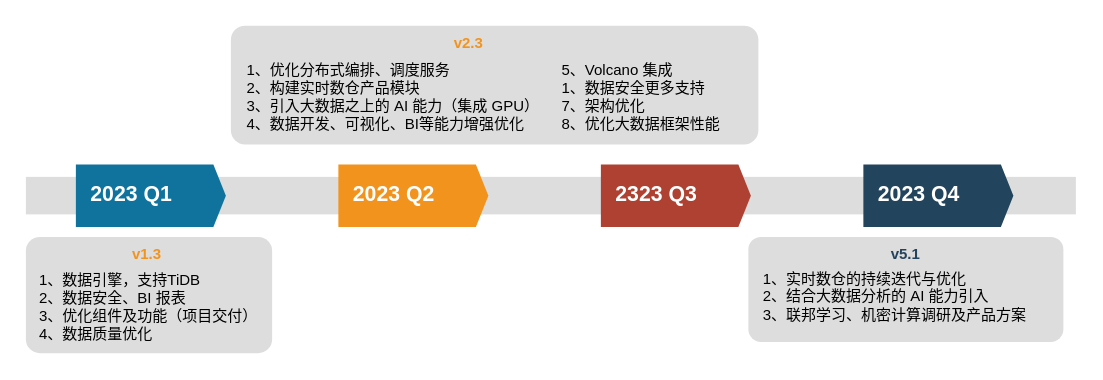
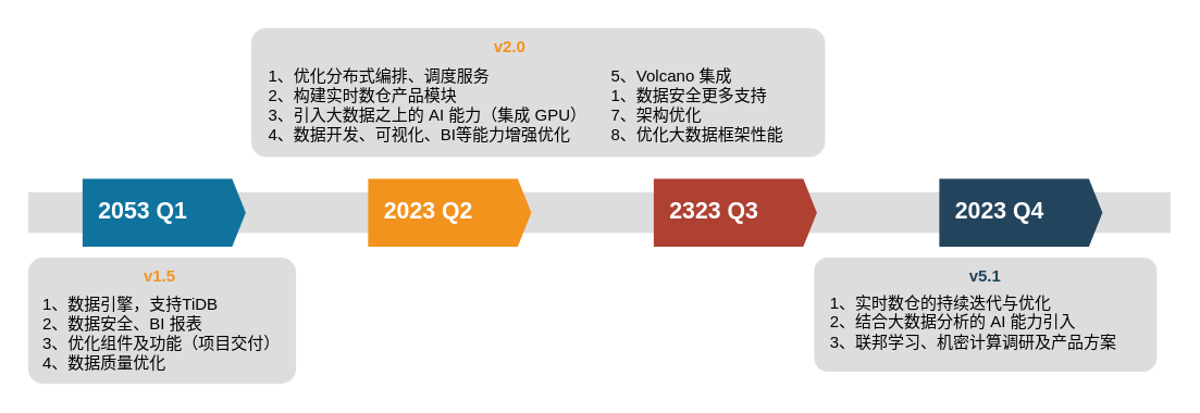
- <mxCell id="11" value="&lt;b style=&quot;color: rgb(242 , 147 , 30)&quot;&gt;&amp;nbsp; &amp;nbsp; &amp;nbsp; &amp;nbsp; &amp;nbsp; &amp;nbsp; &amp;nbsp; &amp;nbsp; &amp;nbsp; &amp;nbsp; &amp;nbsp; &amp;nbsp; &amp;nbsp; &amp;nbsp; &amp;nbsp; &amp;nbsp; &amp;nbsp; &amp;nbsp; &amp;nbsp; &amp;nbsp; &amp;nbsp; &amp;nbsp; &amp;nbsp; &amp;nbsp; &amp;nbsp; &amp;nbsp; &amp;nbsp;v2.3&lt;/b&gt;&lt;font color=&quot;#10739e&quot;&gt;&lt;span&gt;&lt;br&gt;&lt;/span&gt;&lt;br&gt;&lt;/font&gt;" style="rounded=1;strokeColor=none;fillColor=#DDDDDD;align=left;arcSize=12;verticalAlign=top;whiteSpace=wrap;html=1;fontSize=12;fontStyle=1" parent="1" vertex="1"><mxGeometry x="184" y="20" width="422" height="95" as="geometry" /></mxCell>
+ <mxCell id="11" value="&lt;b style=&quot;color: rgb(242 , 147 , 30)&quot;&gt;&amp;nbsp; &amp;nbsp; &amp;nbsp; &amp;nbsp; &amp;nbsp; &amp;nbsp; &amp;nbsp; &amp;nbsp; &amp;nbsp; &amp;nbsp; &amp;nbsp; &amp;nbsp; &amp;nbsp; &amp;nbsp; &amp;nbsp; &amp;nbsp; &amp;nbsp; &amp;nbsp; &amp;nbsp; &amp;nbsp; &amp;nbsp; &amp;nbsp; &amp;nbsp; &amp;nbsp; &amp;nbsp; &amp;nbsp; &amp;nbsp;v2.0&lt;/b&gt;&lt;font color=&quot;#10739e&quot;&gt;&lt;span&gt;&lt;br&gt;&lt;/span&gt;&lt;br&gt;&lt;/font&gt;" style="rounded=1;strokeColor=none;fillColor=#DDDDDD;align=left;arcSize=12;verticalAlign=top;whiteSpace=wrap;html=1;fontSize=12;fontStyle=1" parent="1" vertex="1"><mxGeometry x="184" y="20" width="422" height="95" as="geometry" /></mxCell>
- <mxCell id="3" value="2023 Q1" style="shape=mxgraph.infographic.ribbonSimple;notch1=0;notch2=10;notch=0;html=1;fillColor=#10739E;strokeColor=none;shadow=0;fontSize=17;fontColor=#FFFFFF;align=left;spacingLeft=10;fontStyle=1;" parent="1" vertex="1"><mxGeometry x="60" y="131" width="120" height="50" as="geometry" /></mxCell>
+ <mxCell id="3" value="2053 Q1" style="shape=mxgraph.infographic.ribbonSimple;notch1=0;notch2=10;notch=0;html=1;fillColor=#10739E;strokeColor=none;shadow=0;fontSize=17;fontColor=#FFFFFF;align=left;spacingLeft=10;fontStyle=1;" parent="1" vertex="1"><mxGeometry x="60" y="131" width="120" height="50" as="geometry" /></mxCell>
- <mxCell id="7" value="&lt;b style=&quot;color: rgb(242 , 147 , 30)&quot;&gt;&amp;nbsp; &amp;nbsp; &amp;nbsp; &amp;nbsp; &amp;nbsp; &amp;nbsp; &amp;nbsp; &amp;nbsp; &amp;nbsp; &amp;nbsp; &amp;nbsp; &amp;nbsp; &amp;nbsp;v1.3&lt;/b&gt;&lt;font color=&quot;#10739e&quot;&gt;&lt;span&gt;&lt;br&gt;&lt;/span&gt;&lt;br&gt;&lt;/font&gt;" style="rounded=1;strokeColor=none;fillColor=#DDDDDD;align=left;arcSize=12;verticalAlign=top;whiteSpace=wrap;html=1;fontSize=12;fontStyle=1" parent="1" vertex="1"><mxGeometry x="20" y="189" width="197" height="93" as="geometry" /></mxCell>
+ <mxCell id="7" value="&lt;b style=&quot;color: rgb(242 , 147 , 30)&quot;&gt;&amp;nbsp; &amp;nbsp; &amp;nbsp; &amp;nbsp; &amp;nbsp; &amp;nbsp; &amp;nbsp; &amp;nbsp; &amp;nbsp; &amp;nbsp; &amp;nbsp; &amp;nbsp; &amp;nbsp;v1.5&lt;/b&gt;&lt;font color=&quot;#10739e&quot;&gt;&lt;span&gt;&lt;br&gt;&lt;/span&gt;&lt;br&gt;&lt;/font&gt;" style="rounded=1;strokeColor=none;fillColor=#DDDDDD;align=left;arcSize=12;verticalAlign=top;whiteSpace=wrap;html=1;fontSize=12;fontStyle=1" parent="1" vertex="1"><mxGeometry x="20" y="189" width="197" height="93" as="geometry" /></mxCell>
